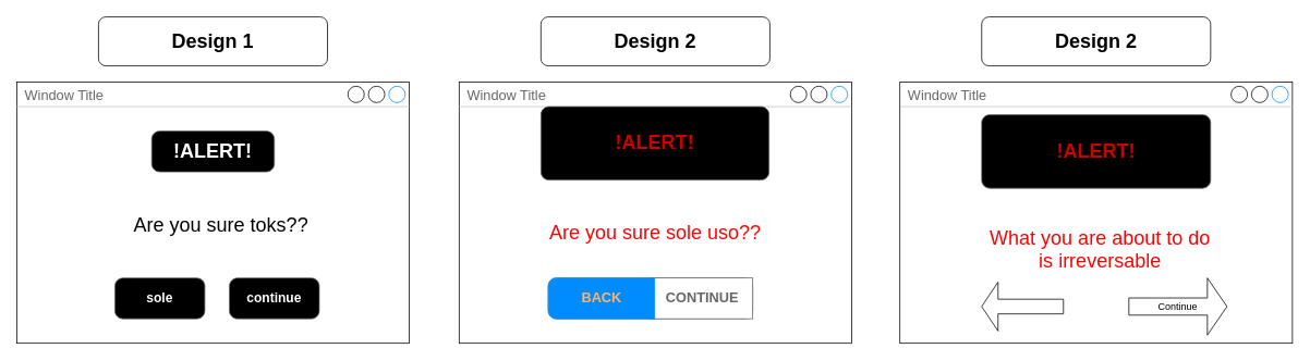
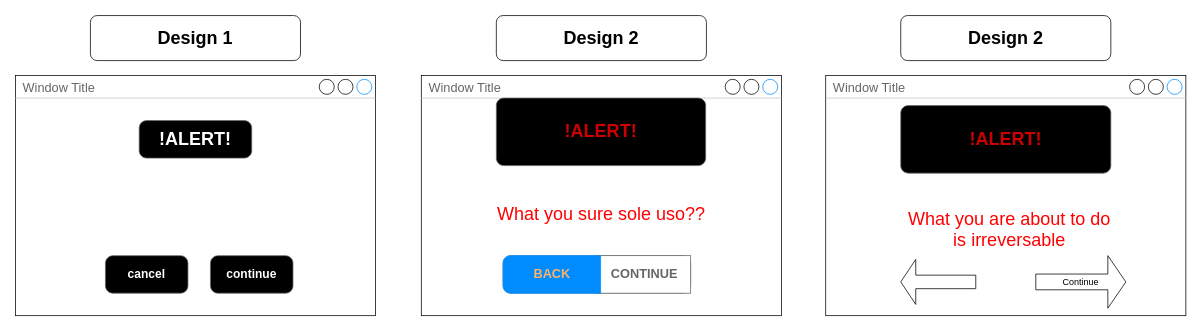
- <mxCell id="4" value="Are you sure toks??" style="text;html=1;strokeColor=none;fillColor=none;align=center;verticalAlign=middle;whiteSpace=wrap;rounded=0;fontSize=24;" parent="1" vertex="1"><mxGeometry x="60" y="220" width="420" height="110" as="geometry" /></mxCell>
- <mxCell id="11" value="&lt;font color=&quot;#ff0000&quot;&gt;Are you sure sole uso??&lt;/font&gt;" style="text;html=1;strokeColor=none;fillColor=none;align=center;verticalAlign=middle;whiteSpace=wrap;rounded=0;fontSize=24;" parent="1" vertex="1"><mxGeometry x="591" y="230" width="420" height="110" as="geometry" /></mxCell>
+ <mxCell id="11" value="&lt;font color=&quot;#ff0000&quot;&gt;What you sure sole uso??&lt;/font&gt;" style="text;html=1;strokeColor=none;fillColor=none;align=center;verticalAlign=middle;whiteSpace=wrap;rounded=0;fontSize=24;" parent="1" vertex="1"><mxGeometry x="591" y="230" width="420" height="110" as="geometry" /></mxCell>
- <mxCell id="5" value="&lt;font size=&quot;3&quot;&gt;sole&lt;/font&gt;" style="strokeWidth=1;shadow=0;dashed=0;align=center;html=1;shape=mxgraph.mockup.buttons.button;strokeColor=#666666;fontColor=#ffffff;mainText=;buttonStyle=round;fontSize=17;fontStyle=1;fillColor=#000000;whiteSpace=wrap;" parent="1" vertex="1"><mxGeometry x="140" y="340" width="110" height="50" as="geometry" /></mxCell>
+ <mxCell id="5" value="&lt;font size=&quot;3&quot;&gt;cancel&lt;/font&gt;" style="strokeWidth=1;shadow=0;dashed=0;align=center;html=1;shape=mxgraph.mockup.buttons.button;strokeColor=#666666;fontColor=#ffffff;mainText=;buttonStyle=round;fontSize=17;fontStyle=1;fillColor=#000000;whiteSpace=wrap;" parent="1" vertex="1"><mxGeometry x="140" y="340" width="110" height="50" as="geometry" /></mxCell>
